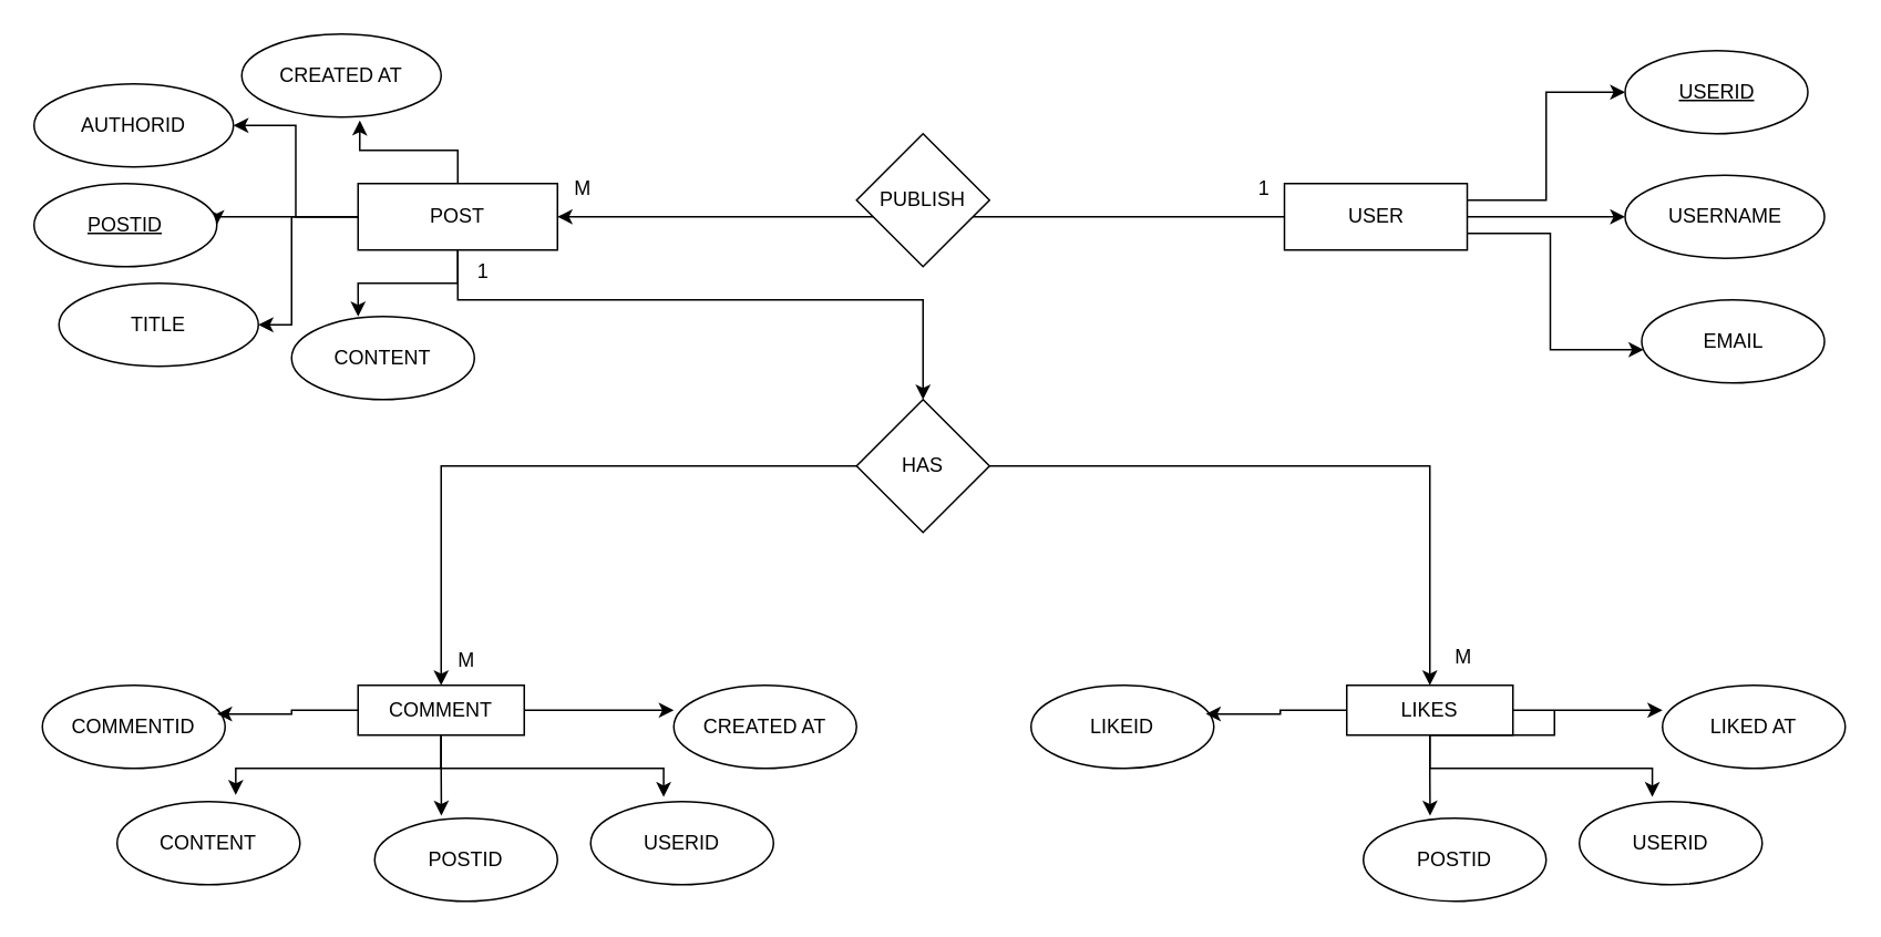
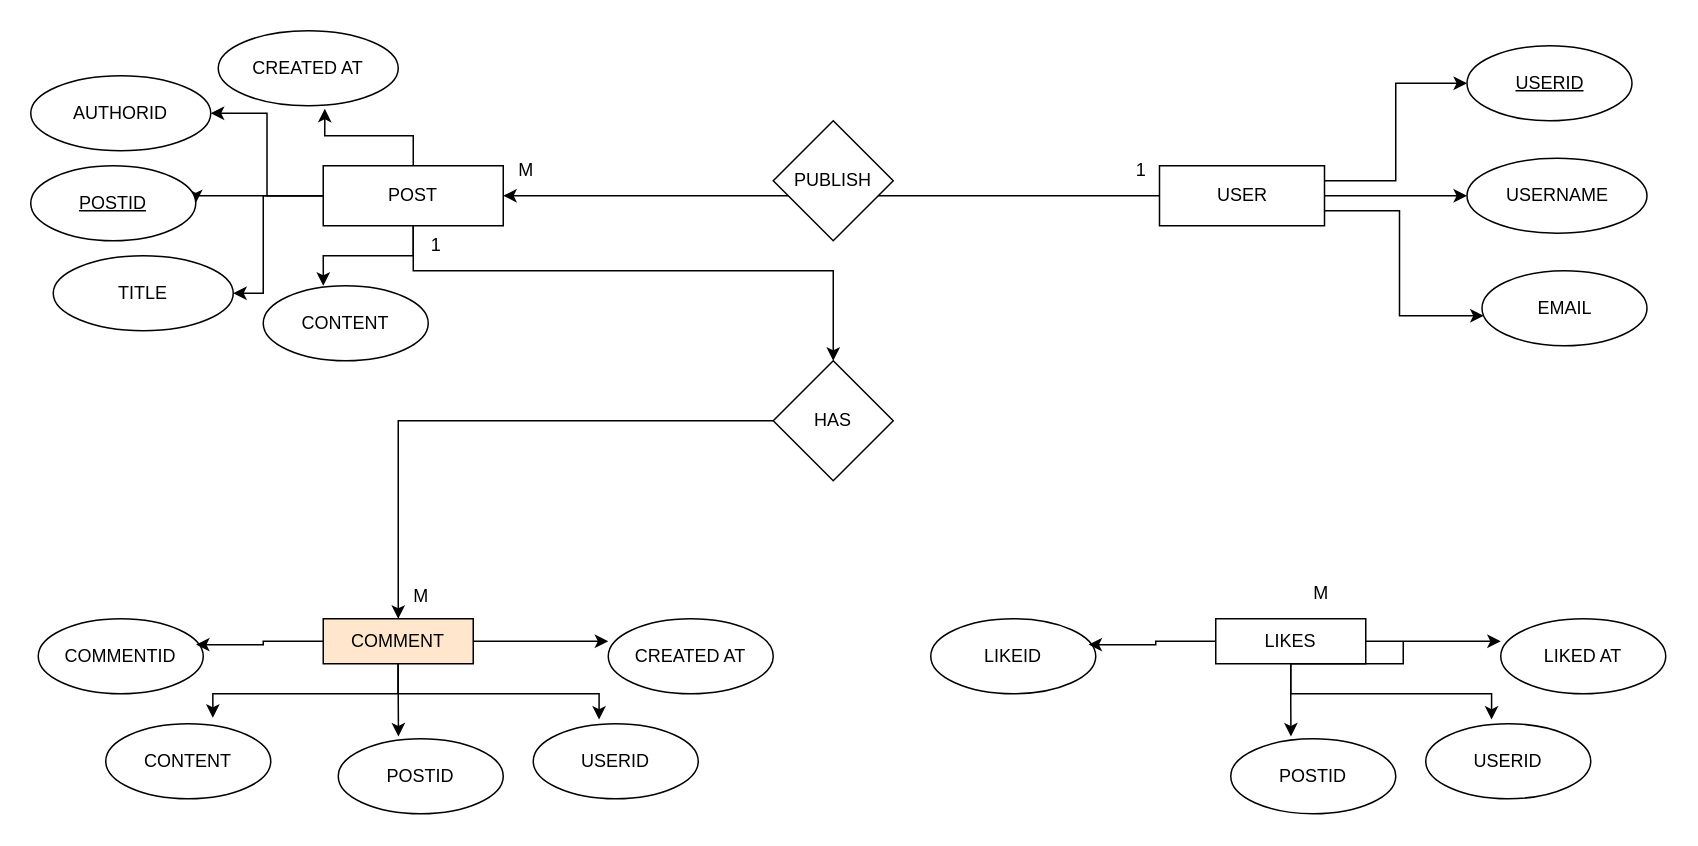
- <mxCell id="30" style="edgeStyle=orthogonalEdgeStyle;rounded=0;orthogonalLoop=1;jettySize=auto;html=1;entryX=0.5;entryY=0;entryDx=0;entryDy=0;" edge="1" parent="1" source="31" target="37"><mxGeometry relative="1" as="geometry" /></mxCell>
- <mxCell id="23" value="COMMENT" style="rounded=0;whiteSpace=wrap;html=1;" vertex="1" parent="1"><mxGeometry x="215" y="412" width="100" height="30" as="geometry" /></mxCell>
+ <mxCell id="23" value="COMMENT" style="rounded=0;whiteSpace=wrap;html=1;fillColor=#ffe6cc;" vertex="1" parent="1"><mxGeometry x="215" y="412" width="100" height="30" as="geometry" /></mxCell>
